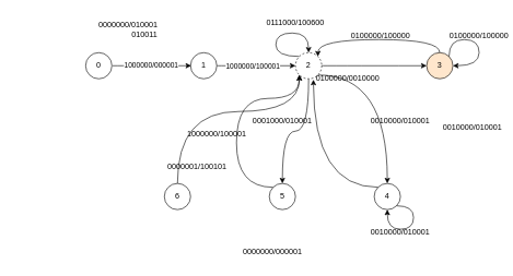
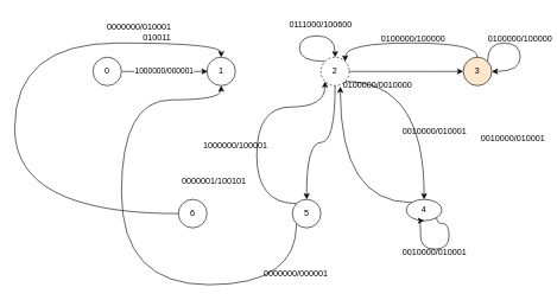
- <mxCell id="2" style="edgeStyle=orthogonalEdgeStyle;curved=1;rounded=0;orthogonalLoop=1;jettySize=auto;html=1;exitX=1;exitY=0.5;exitDx=0;exitDy=0;entryX=0;entryY=0.5;entryDx=0;entryDy=0;" edge="1" parent="1" source="4" target="9"><mxGeometry relative="1" as="geometry" /></mxCell>
- <mxCell id="3" value="1000000/100001" style="edgeLabel;html=1;align=center;verticalAlign=middle;resizable=0;points=[];" vertex="1" connectable="0" parent="2"><mxGeometry x="-0.3" y="-1" relative="1" as="geometry"><mxPoint x="12" y="-1" as="offset" /></mxGeometry></mxCell>
- <mxCell id="14" style="edgeStyle=orthogonalEdgeStyle;curved=1;rounded=0;orthogonalLoop=1;jettySize=auto;html=1;exitX=0.5;exitY=0;exitDx=0;exitDy=0;entryX=0;entryY=1;entryDx=0;entryDy=0;" edge="1" parent="1" source="16" target="9"><mxGeometry relative="1" as="geometry"><Array as="points"><mxPoint x="270" y="170" /><mxPoint x="456" y="170" /></Array></mxGeometry></mxCell>
- <mxCell id="22" value="0001000/010001" style="text;html=1;whiteSpace=wrap;strokeColor=none;fillColor=none;align=center;verticalAlign=middle;rounded=0;" vertex="1" parent="1"><mxGeometry x="400" y="170" width="60" height="30" as="geometry" /></mxCell>
+ <mxCell id="15" style="edgeStyle=orthogonalEdgeStyle;curved=1;rounded=0;orthogonalLoop=1;jettySize=auto;html=1;exitX=0;exitY=0.5;exitDx=0;exitDy=0;entryX=0.5;entryY=0;entryDx=0;entryDy=0;" edge="1" parent="1" source="16" target="4"><mxGeometry relative="1" as="geometry"><mxPoint x="30" y="100" as="targetPoint" /><Array as="points"><mxPoint x="20" y="300" /><mxPoint x="20" y="60" /><mxPoint x="310" y="60" /></Array></mxGeometry></mxCell>
+ <mxCell id="12" style="edgeStyle=orthogonalEdgeStyle;curved=1;rounded=0;orthogonalLoop=1;jettySize=auto;html=1;exitX=0;exitY=1;exitDx=0;exitDy=0;" edge="1" parent="1" source="13" target="4"><mxGeometry relative="1" as="geometry"><Array as="points"><mxPoint x="416" y="400" /><mxPoint x="170" y="400" /><mxPoint x="170" y="140" /><mxPoint x="310" y="140" /></Array></mxGeometry></mxCell>
- <mxCell id="10" value="4" style="ellipse;whiteSpace=wrap;html=1;aspect=fixed;" parent="1" vertex="1"><mxGeometry x="570" y="280" width="40" height="40" as="geometry" /></mxCell>
+ <mxCell id="10" value="4" style="ellipse;whiteSpace=wrap;html=1;aspect=fixed;" parent="1" vertex="1"><mxGeometry x="570" y="280" width="50" height="30" as="geometry" /></mxCell>
